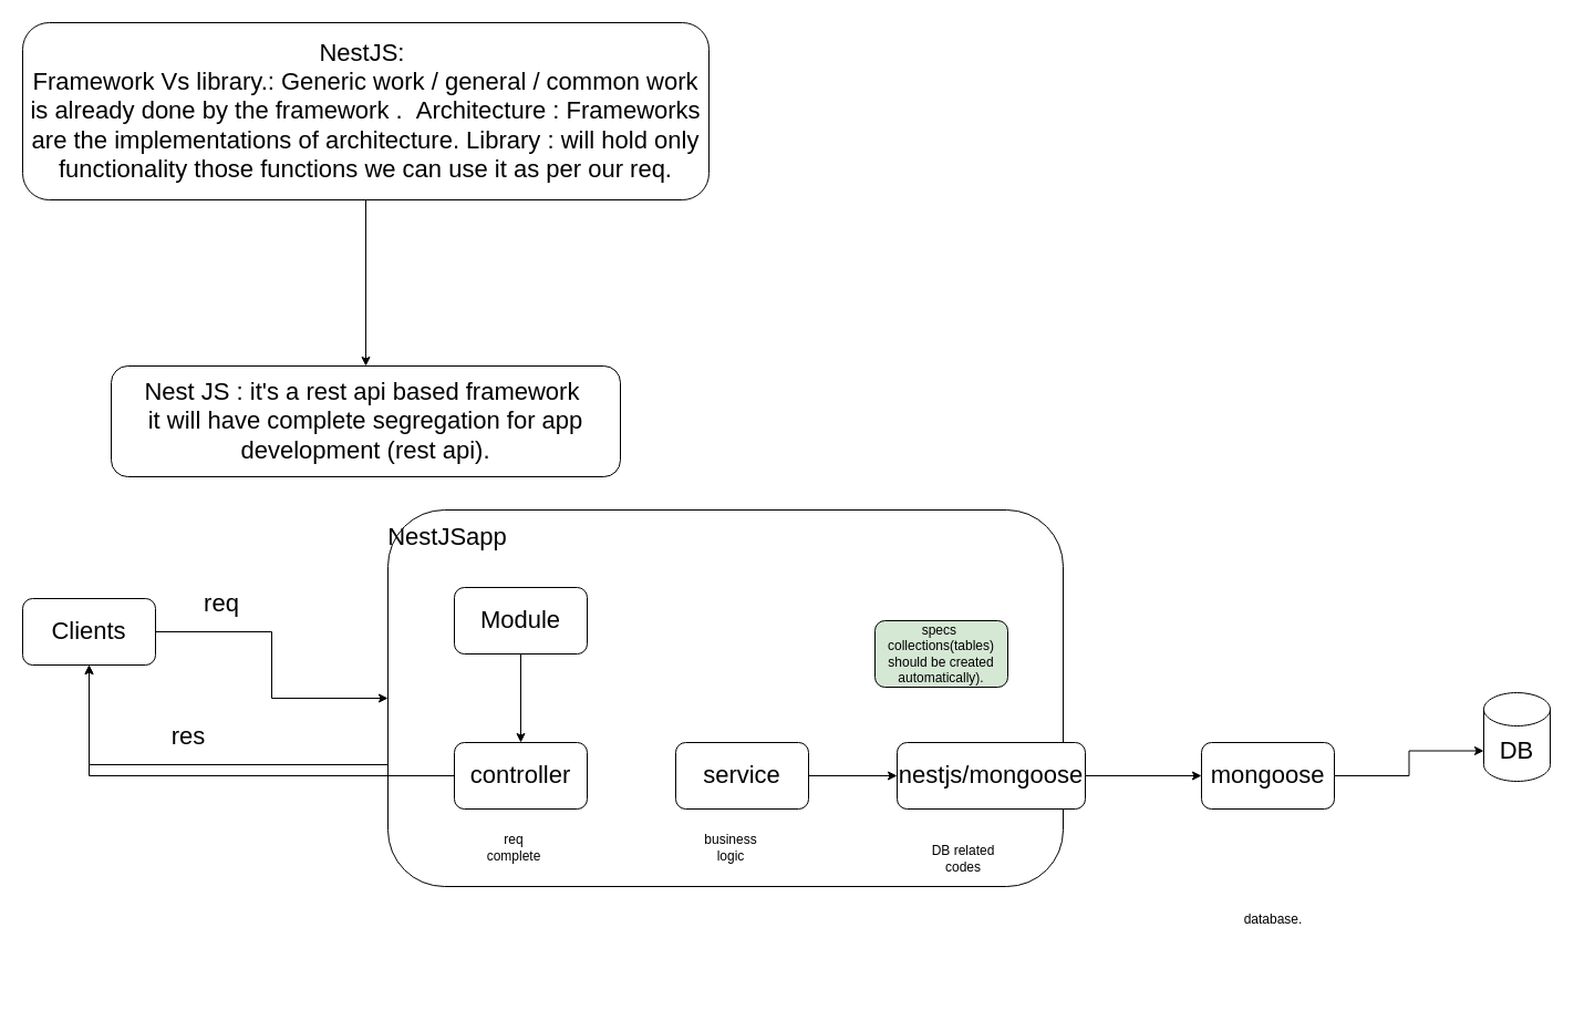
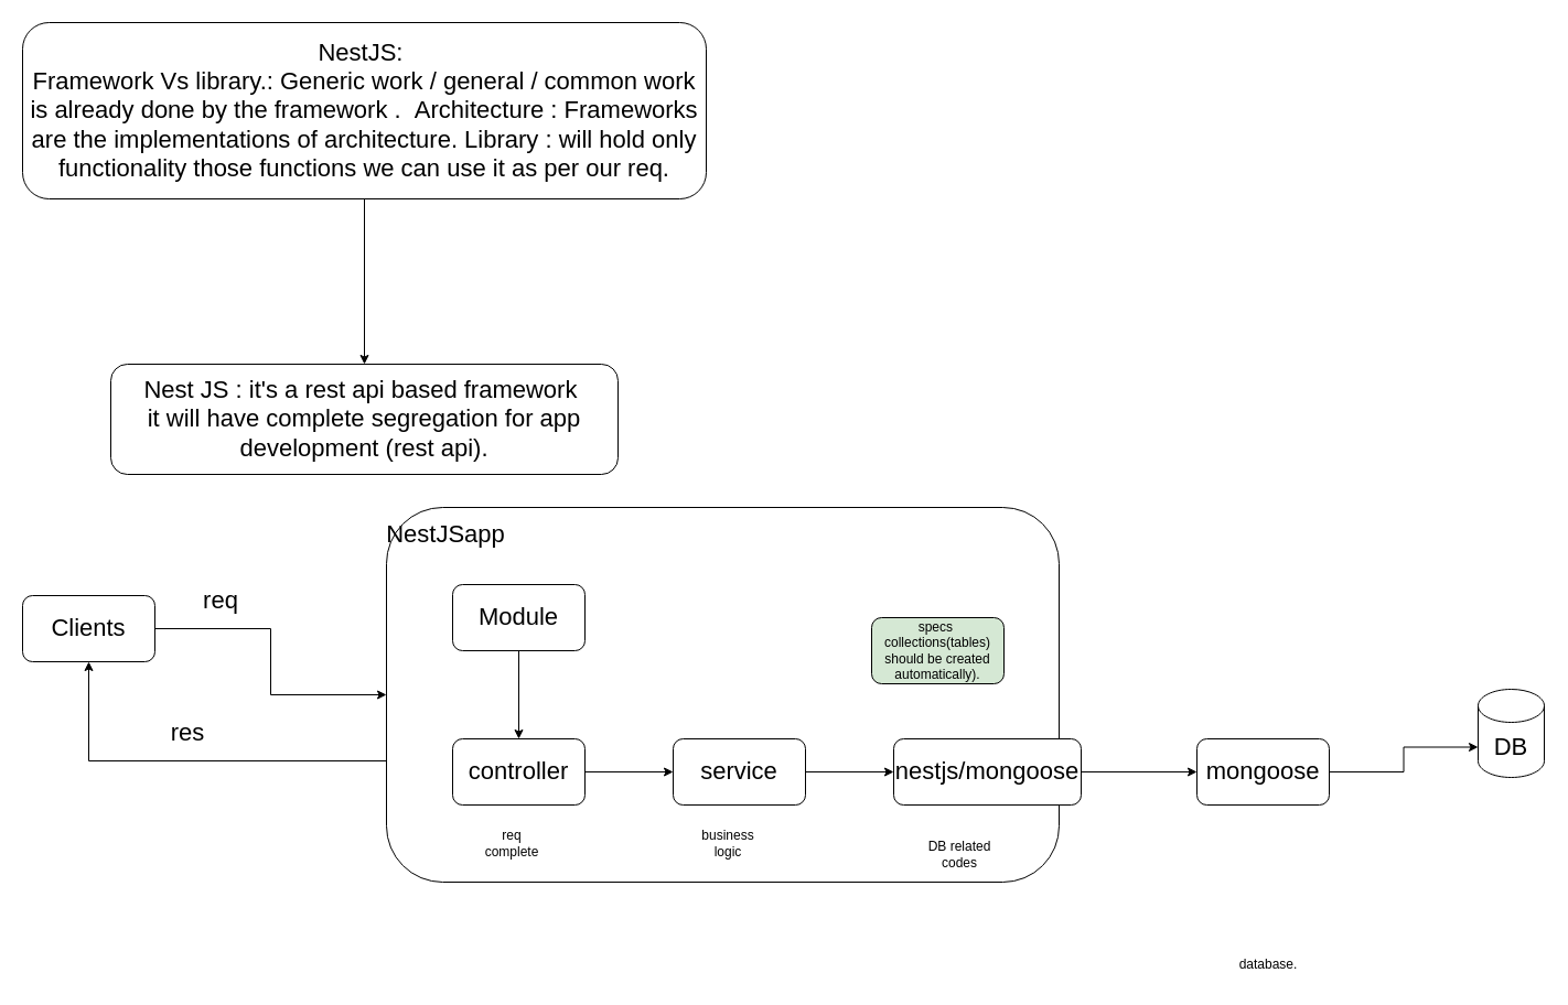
- <mxCell id="14" value="" style="edgeStyle=orthogonalEdgeStyle;rounded=0;orthogonalLoop=1;jettySize=auto;html=1;" parent="1" source="15" target="6" edge="1"><mxGeometry relative="1" as="geometry" /></mxCell>
+ <mxCell id="14" value="" style="edgeStyle=orthogonalEdgeStyle;rounded=0;orthogonalLoop=1;jettySize=auto;html=1;" parent="1" source="15" target="17" edge="1"><mxGeometry relative="1" as="geometry" /></mxCell>
- <mxCell id="24" value="database." style="text;html=1;strokeColor=none;fillColor=none;align=center;verticalAlign=middle;whiteSpace=wrap;rounded=0;" parent="1" vertex="1"><mxGeometry x="1120" y="815" width="60" height="30" as="geometry" /></mxCell>
+ <mxCell id="24" value="database." style="text;html=1;strokeColor=none;fillColor=none;align=center;verticalAlign=middle;whiteSpace=wrap;rounded=0;" parent="1" vertex="1"><mxGeometry x="1120" y="860" width="60" height="30" as="geometry" /></mxCell>
